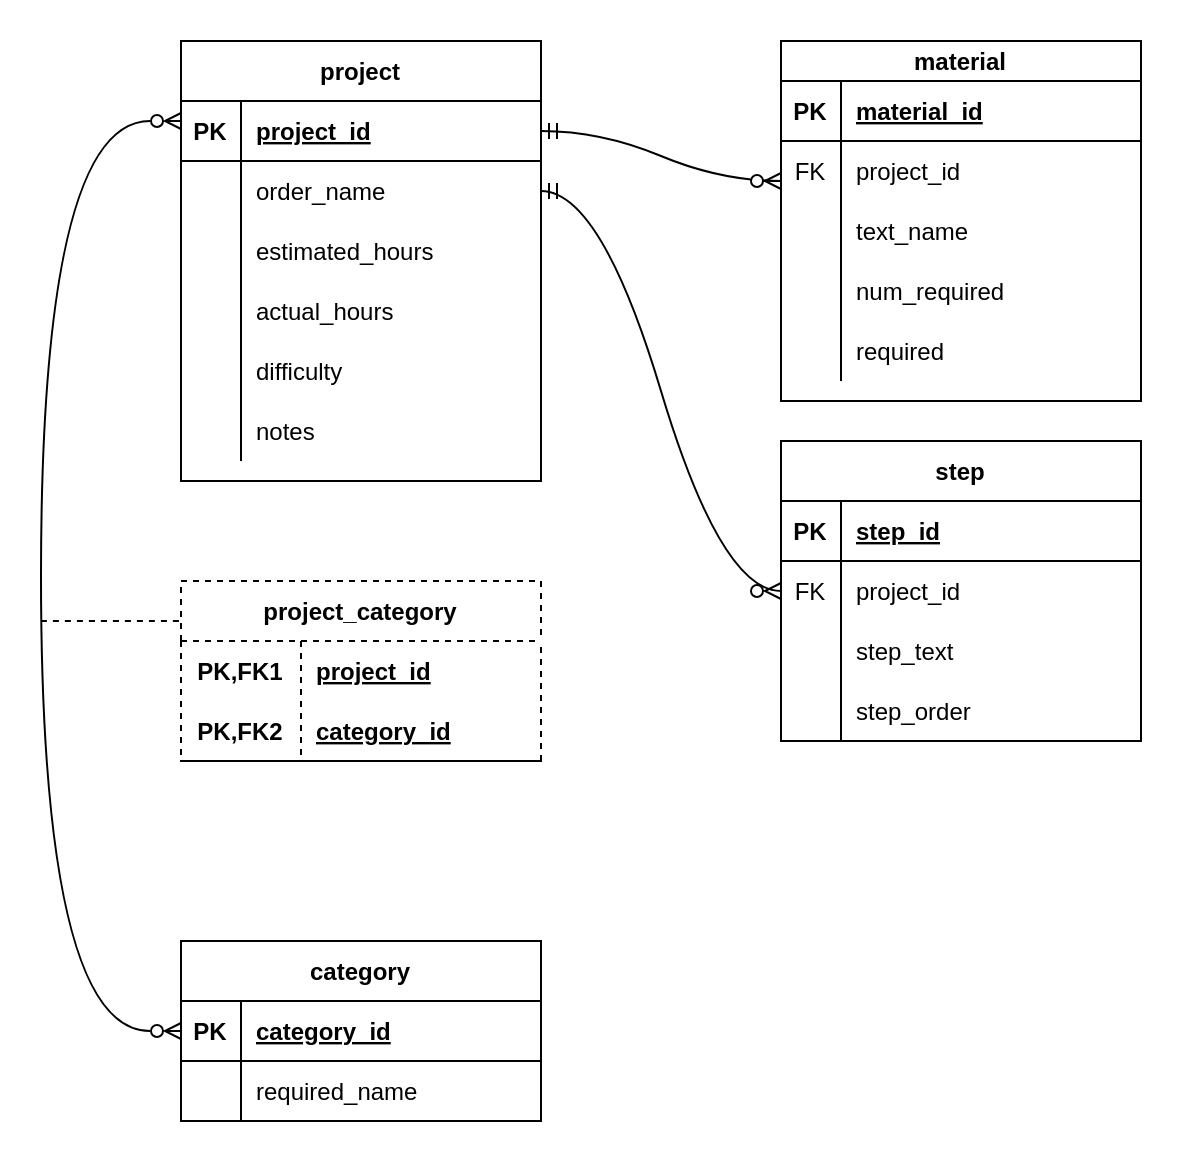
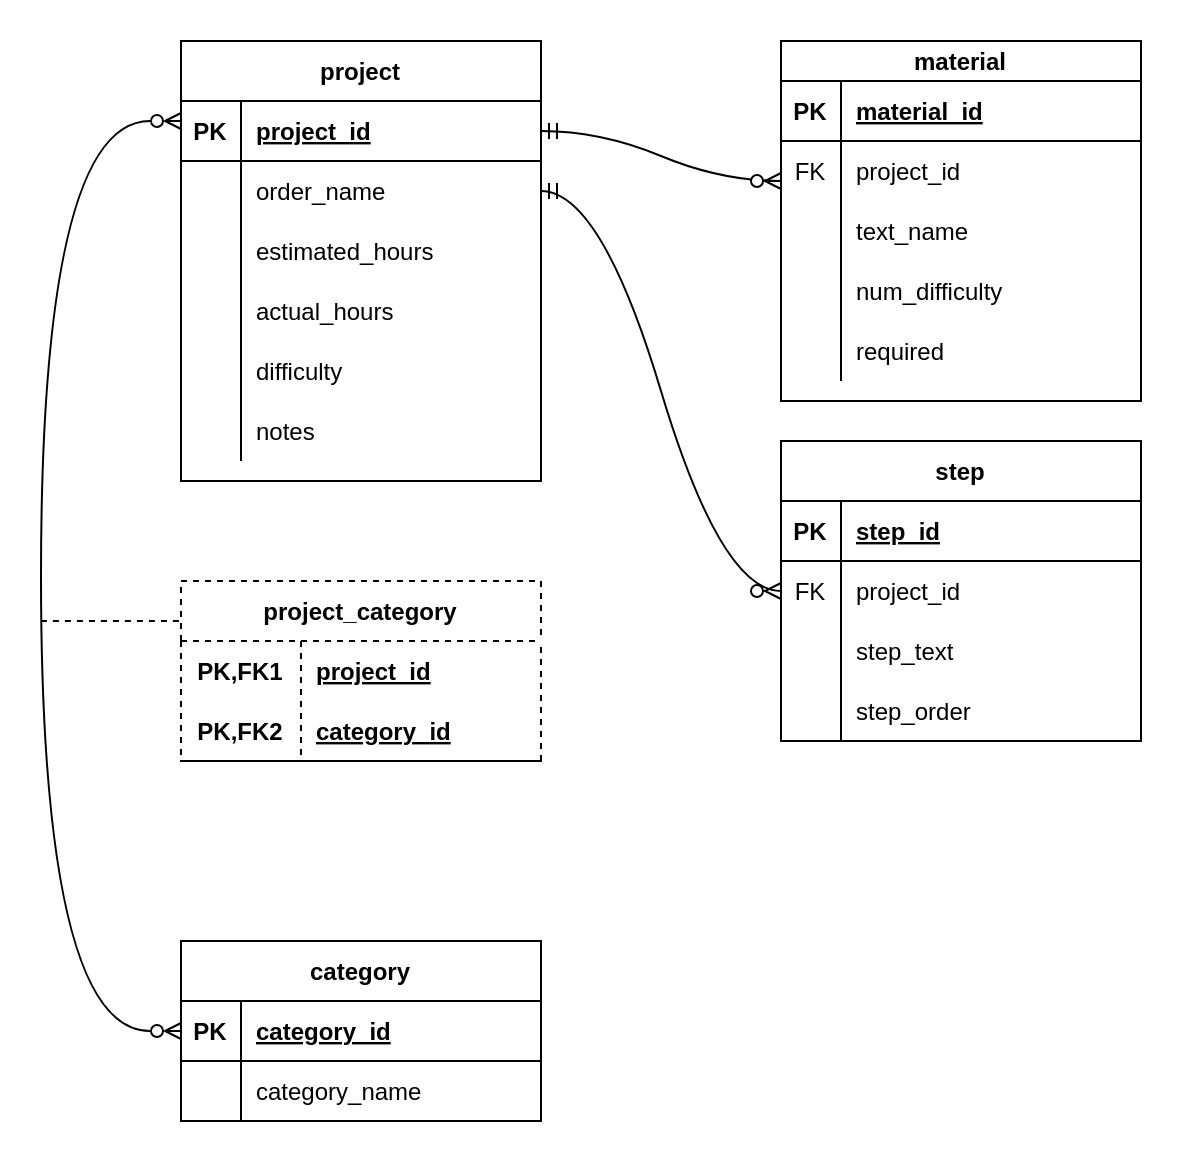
- <mxCell id="33" value="num_required" style="shape=partialRectangle;connectable=0;fillColor=none;top=0;left=0;bottom=0;right=0;align=left;spacingLeft=6;overflow=hidden;" vertex="1" parent="31"><mxGeometry x="30" width="150" height="30" as="geometry"><mxRectangle width="150" height="30" as="alternateBounds" /></mxGeometry></mxCell>
+ <mxCell id="33" value="num_difficulty" style="shape=partialRectangle;connectable=0;fillColor=none;top=0;left=0;bottom=0;right=0;align=left;spacingLeft=6;overflow=hidden;" vertex="1" parent="31"><mxGeometry x="30" width="150" height="30" as="geometry"><mxRectangle width="150" height="30" as="alternateBounds" /></mxGeometry></mxCell>
- <mxCell id="56" value="required_name" style="shape=partialRectangle;connectable=0;fillColor=none;top=0;left=0;bottom=0;right=0;align=left;spacingLeft=6;overflow=hidden;" vertex="1" parent="54"><mxGeometry x="30" width="150" height="30" as="geometry"><mxRectangle width="150" height="30" as="alternateBounds" /></mxGeometry></mxCell>
+ <mxCell id="56" value="category_name" style="shape=partialRectangle;connectable=0;fillColor=none;top=0;left=0;bottom=0;right=0;align=left;spacingLeft=6;overflow=hidden;" vertex="1" parent="54"><mxGeometry x="30" width="150" height="30" as="geometry"><mxRectangle width="150" height="30" as="alternateBounds" /></mxGeometry></mxCell>
